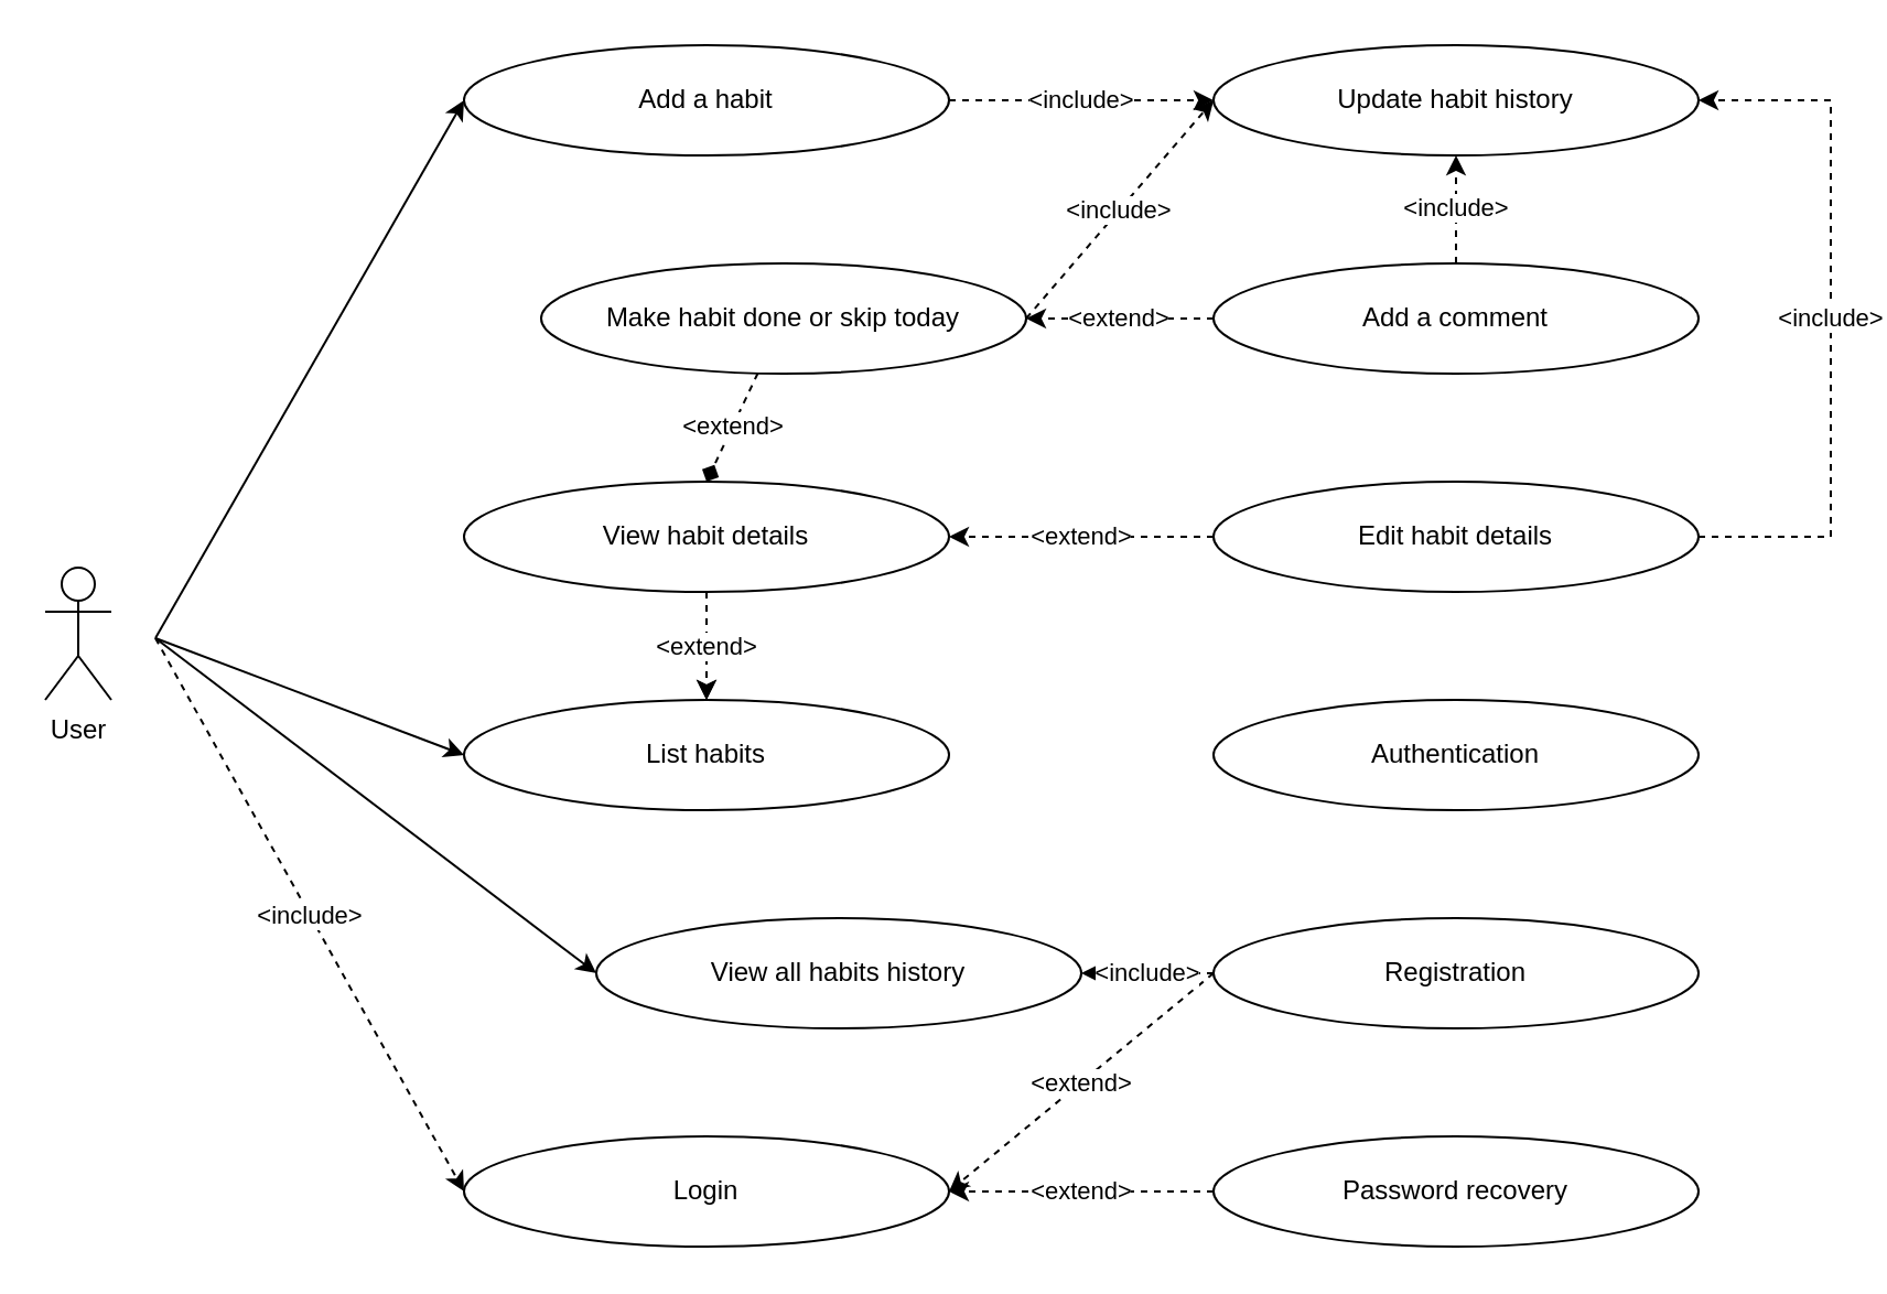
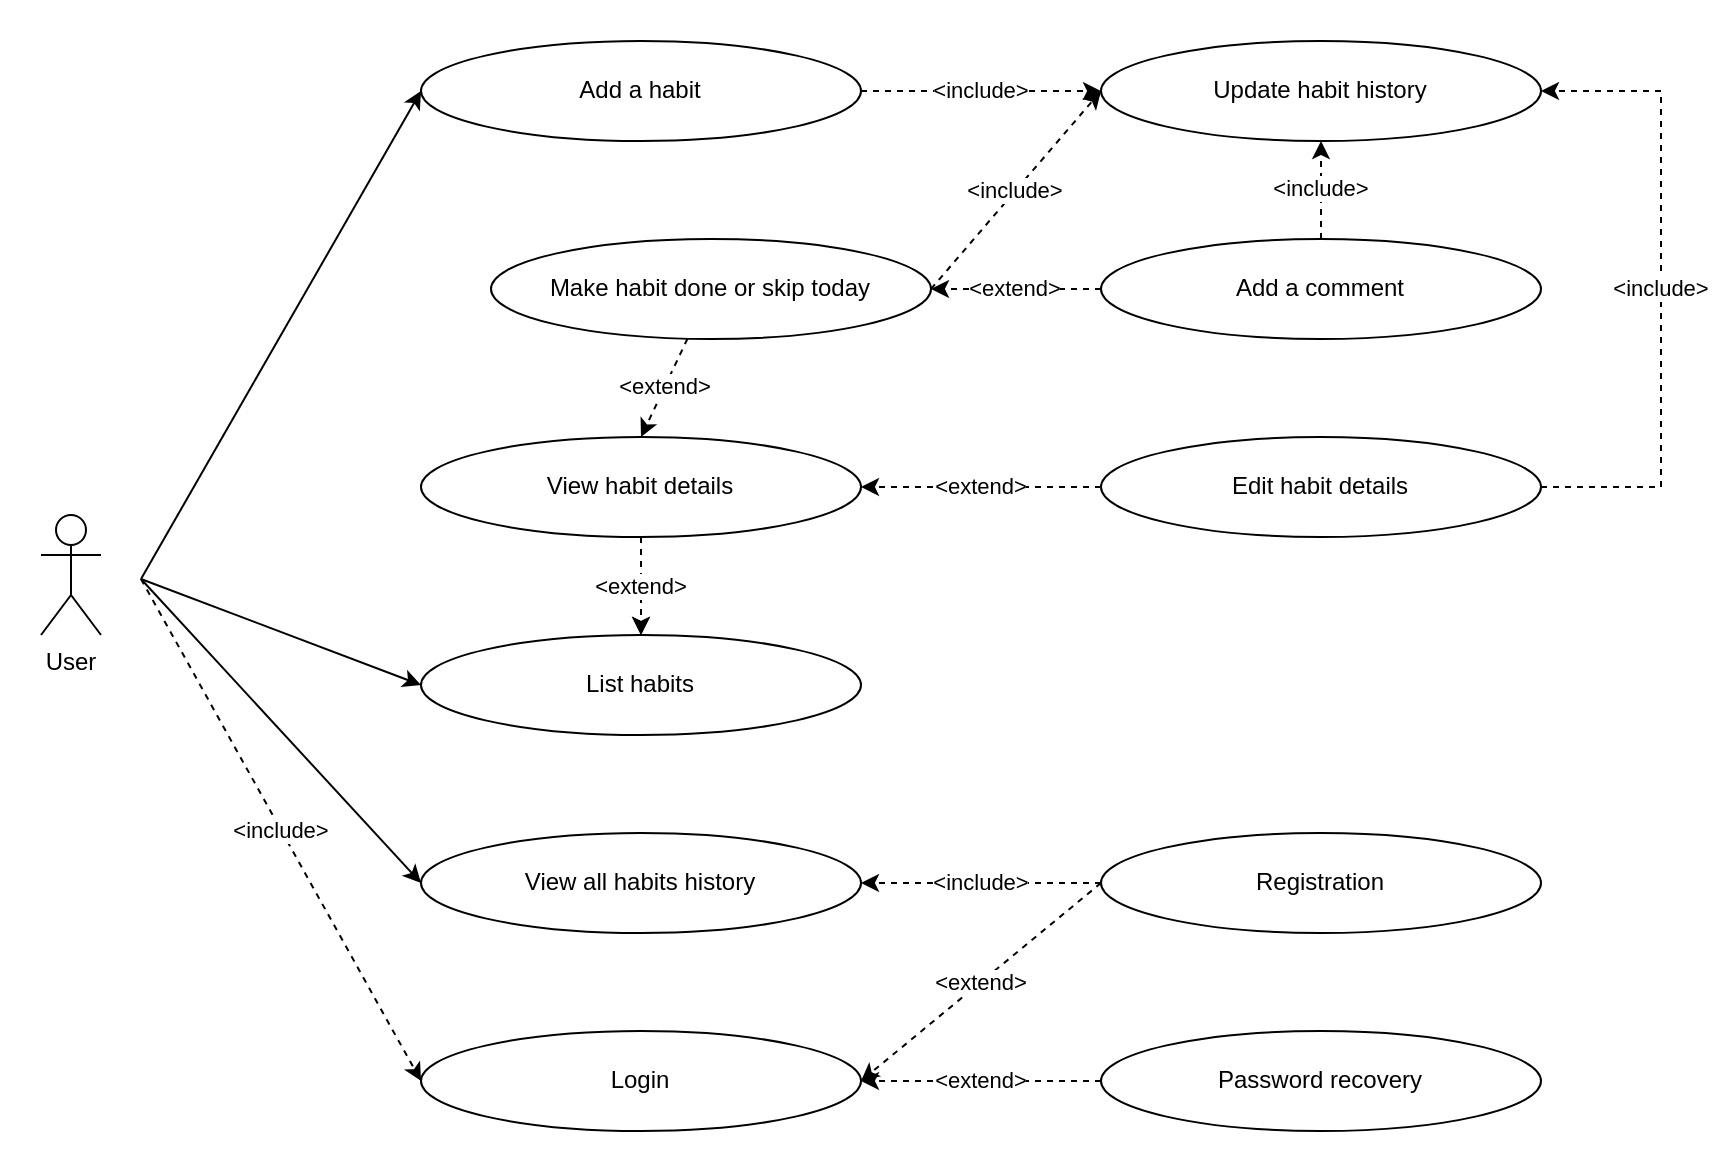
- <mxCell id="11" value="&amp;lt;extend&amp;gt;" style="edgeStyle=none;rounded=0;orthogonalLoop=1;jettySize=auto;html=1;entryX=0.5;entryY=0;entryDx=0;entryDy=0;dashed=1;endArrow=diamond;" edge="1" parent="1" source="13" target="9"><mxGeometry relative="1" as="geometry" /></mxCell>
+ <mxCell id="11" value="&amp;lt;extend&amp;gt;" style="edgeStyle=none;rounded=0;orthogonalLoop=1;jettySize=auto;html=1;entryX=0.5;entryY=0;entryDx=0;entryDy=0;dashed=1;" edge="1" parent="1" source="13" target="9"><mxGeometry relative="1" as="geometry" /></mxCell>
- <mxCell id="26" value="Authentication" style="ellipse;whiteSpace=wrap;html=1;" vertex="1" parent="1"><mxGeometry x="550" y="317" width="220" height="50" as="geometry" /></mxCell>
- <mxCell id="14" value="View all habits history" style="ellipse;whiteSpace=wrap;html=1;" vertex="1" parent="1"><mxGeometry x="270" y="416" width="220" height="50" as="geometry" /></mxCell>
+ <mxCell id="14" value="View all habits history" style="ellipse;whiteSpace=wrap;html=1;" vertex="1" parent="1"><mxGeometry x="210" y="416" width="220" height="50" as="geometry" /></mxCell>
